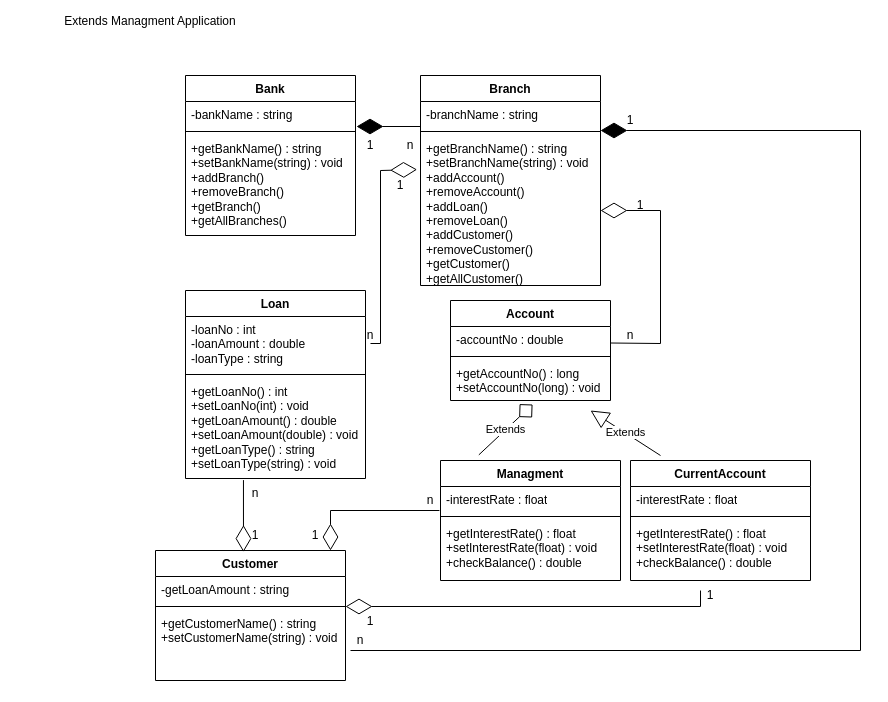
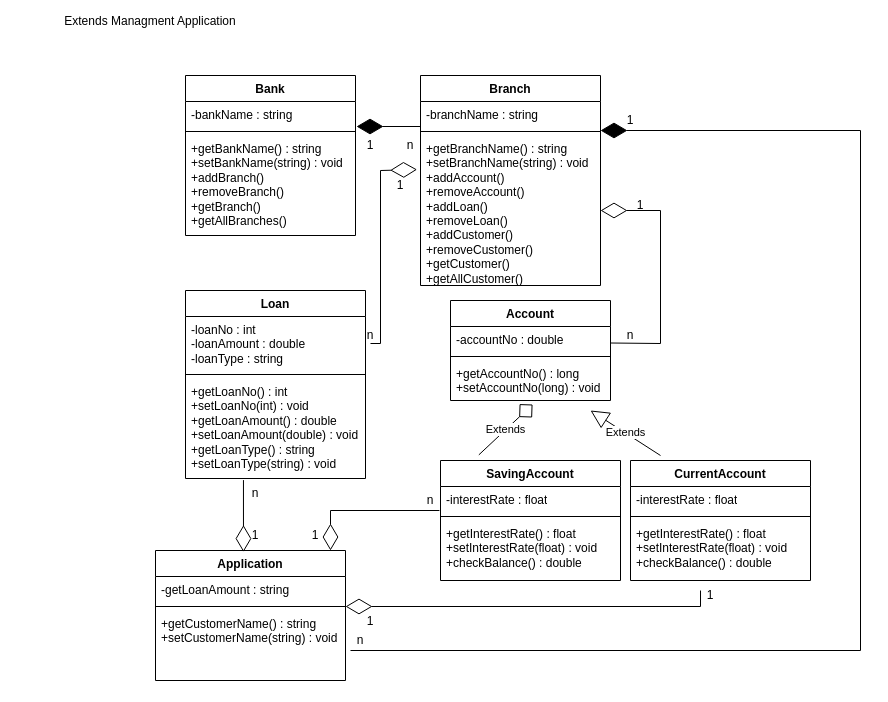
- <mxCell id="24" value="Managment" style="swimlane;fontStyle=1;align=center;verticalAlign=top;childLayout=stackLayout;horizontal=1;startSize=26;horizontalStack=0;resizeParent=1;resizeParentMax=0;resizeLast=0;collapsible=1;marginBottom=0;whiteSpace=wrap;html=1;" vertex="1" parent="1"><mxGeometry x="440" y="460" width="180" height="120" as="geometry" /></mxCell>
+ <mxCell id="24" value="SavingAccount" style="swimlane;fontStyle=1;align=center;verticalAlign=top;childLayout=stackLayout;horizontal=1;startSize=26;horizontalStack=0;resizeParent=1;resizeParentMax=0;resizeLast=0;collapsible=1;marginBottom=0;whiteSpace=wrap;html=1;" vertex="1" parent="1"><mxGeometry x="440" y="460" width="180" height="120" as="geometry" /></mxCell>
- <mxCell id="20" value="Customer" style="swimlane;fontStyle=1;align=center;verticalAlign=top;childLayout=stackLayout;horizontal=1;startSize=26;horizontalStack=0;resizeParent=1;resizeParentMax=0;resizeLast=0;collapsible=1;marginBottom=0;whiteSpace=wrap;html=1;" vertex="1" parent="1"><mxGeometry x="155" y="550" width="190" height="130" as="geometry" /></mxCell>
+ <mxCell id="20" value="Application" style="swimlane;fontStyle=1;align=center;verticalAlign=top;childLayout=stackLayout;horizontal=1;startSize=26;horizontalStack=0;resizeParent=1;resizeParentMax=0;resizeLast=0;collapsible=1;marginBottom=0;whiteSpace=wrap;html=1;" vertex="1" parent="1"><mxGeometry x="155" y="550" width="190" height="130" as="geometry" /></mxCell>
